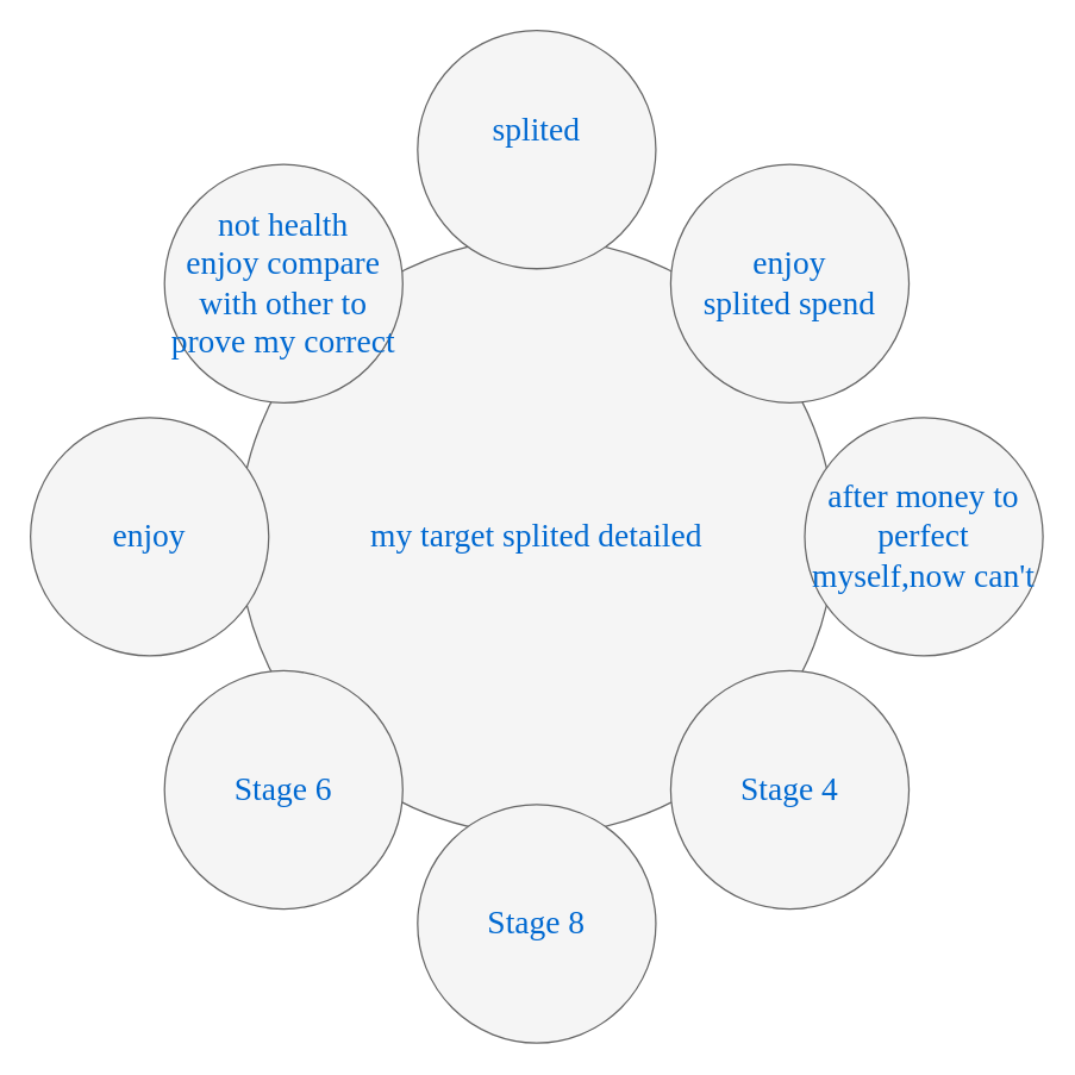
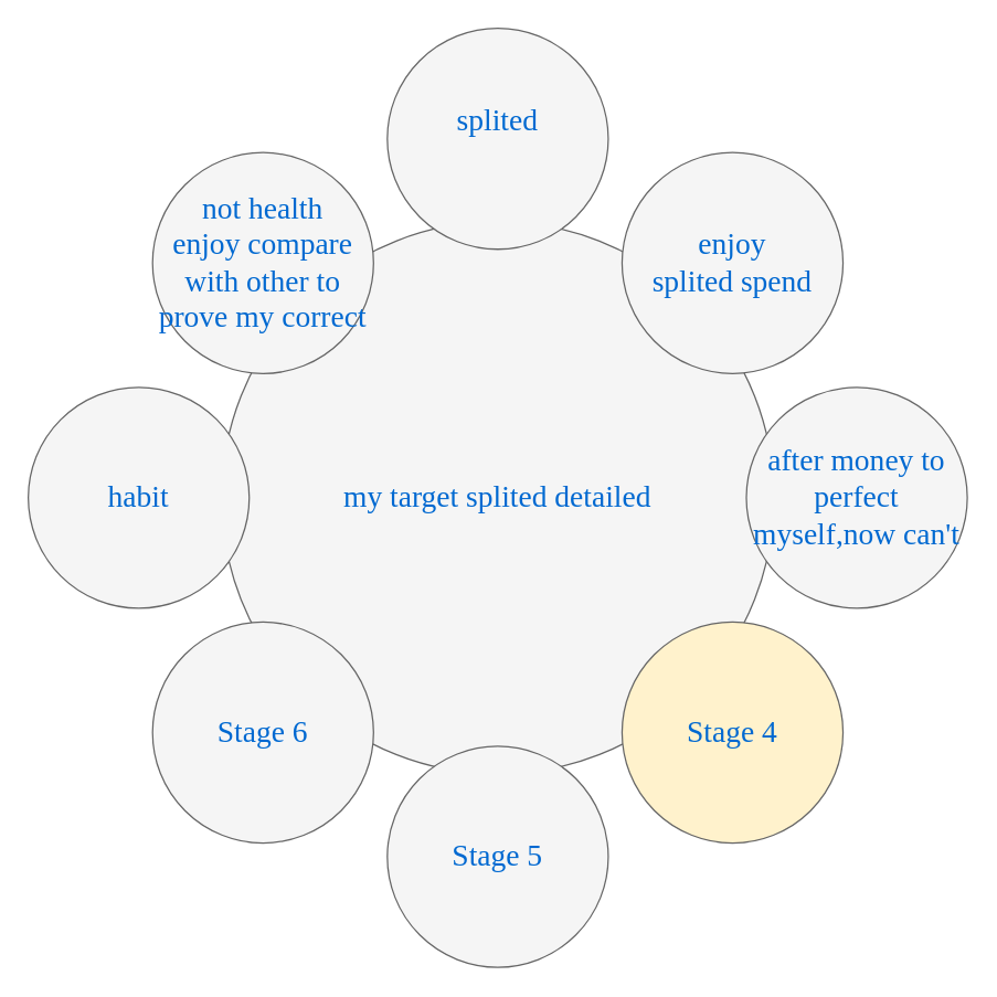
- <mxCell id="6" value="enjoy" style="ellipse;whiteSpace=wrap;html=1;rounded=0;shadow=0;dashed=0;comic=0;fontFamily=Verdana;fontSize=22;fontColor=#0069D1;fillColor=#f5f5f5;strokeColor=#666666;" vertex="1" parent="1"><mxGeometry x="20" y="280" width="160" height="160" as="geometry" /></mxCell>
+ <mxCell id="6" value="habit" style="ellipse;whiteSpace=wrap;html=1;rounded=0;shadow=0;dashed=0;comic=0;fontFamily=Verdana;fontSize=22;fontColor=#0069D1;fillColor=#f5f5f5;strokeColor=#666666;" vertex="1" parent="1"><mxGeometry x="20" y="280" width="160" height="160" as="geometry" /></mxCell>
- <mxCell id="9" value="Stage 4" style="ellipse;whiteSpace=wrap;html=1;rounded=0;shadow=0;dashed=0;comic=0;fontFamily=Verdana;fontSize=22;fontColor=#0069D1;fillColor=#f5f5f5;strokeColor=#666666;" vertex="1" parent="1"><mxGeometry x="450" y="450" width="160" height="160" as="geometry" /></mxCell>
+ <mxCell id="9" value="Stage 4" style="ellipse;whiteSpace=wrap;html=1;rounded=0;shadow=0;dashed=0;comic=0;fontFamily=Verdana;fontSize=22;fontColor=#0069D1;fillColor=#fff2cc;strokeColor=#666666;" vertex="1" parent="1"><mxGeometry x="450" y="450" width="160" height="160" as="geometry" /></mxCell>
- <mxCell id="4" value="Stage 8" style="ellipse;whiteSpace=wrap;html=1;rounded=0;shadow=0;dashed=0;comic=0;fontFamily=Verdana;fontSize=22;fontColor=#0069D1;fillColor=#f5f5f5;strokeColor=#666666;" vertex="1" parent="1"><mxGeometry x="280" y="540" width="160" height="160" as="geometry" /></mxCell>
+ <mxCell id="4" value="Stage 5" style="ellipse;whiteSpace=wrap;html=1;rounded=0;shadow=0;dashed=0;comic=0;fontFamily=Verdana;fontSize=22;fontColor=#0069D1;fillColor=#f5f5f5;strokeColor=#666666;" vertex="1" parent="1"><mxGeometry x="280" y="540" width="160" height="160" as="geometry" /></mxCell>
